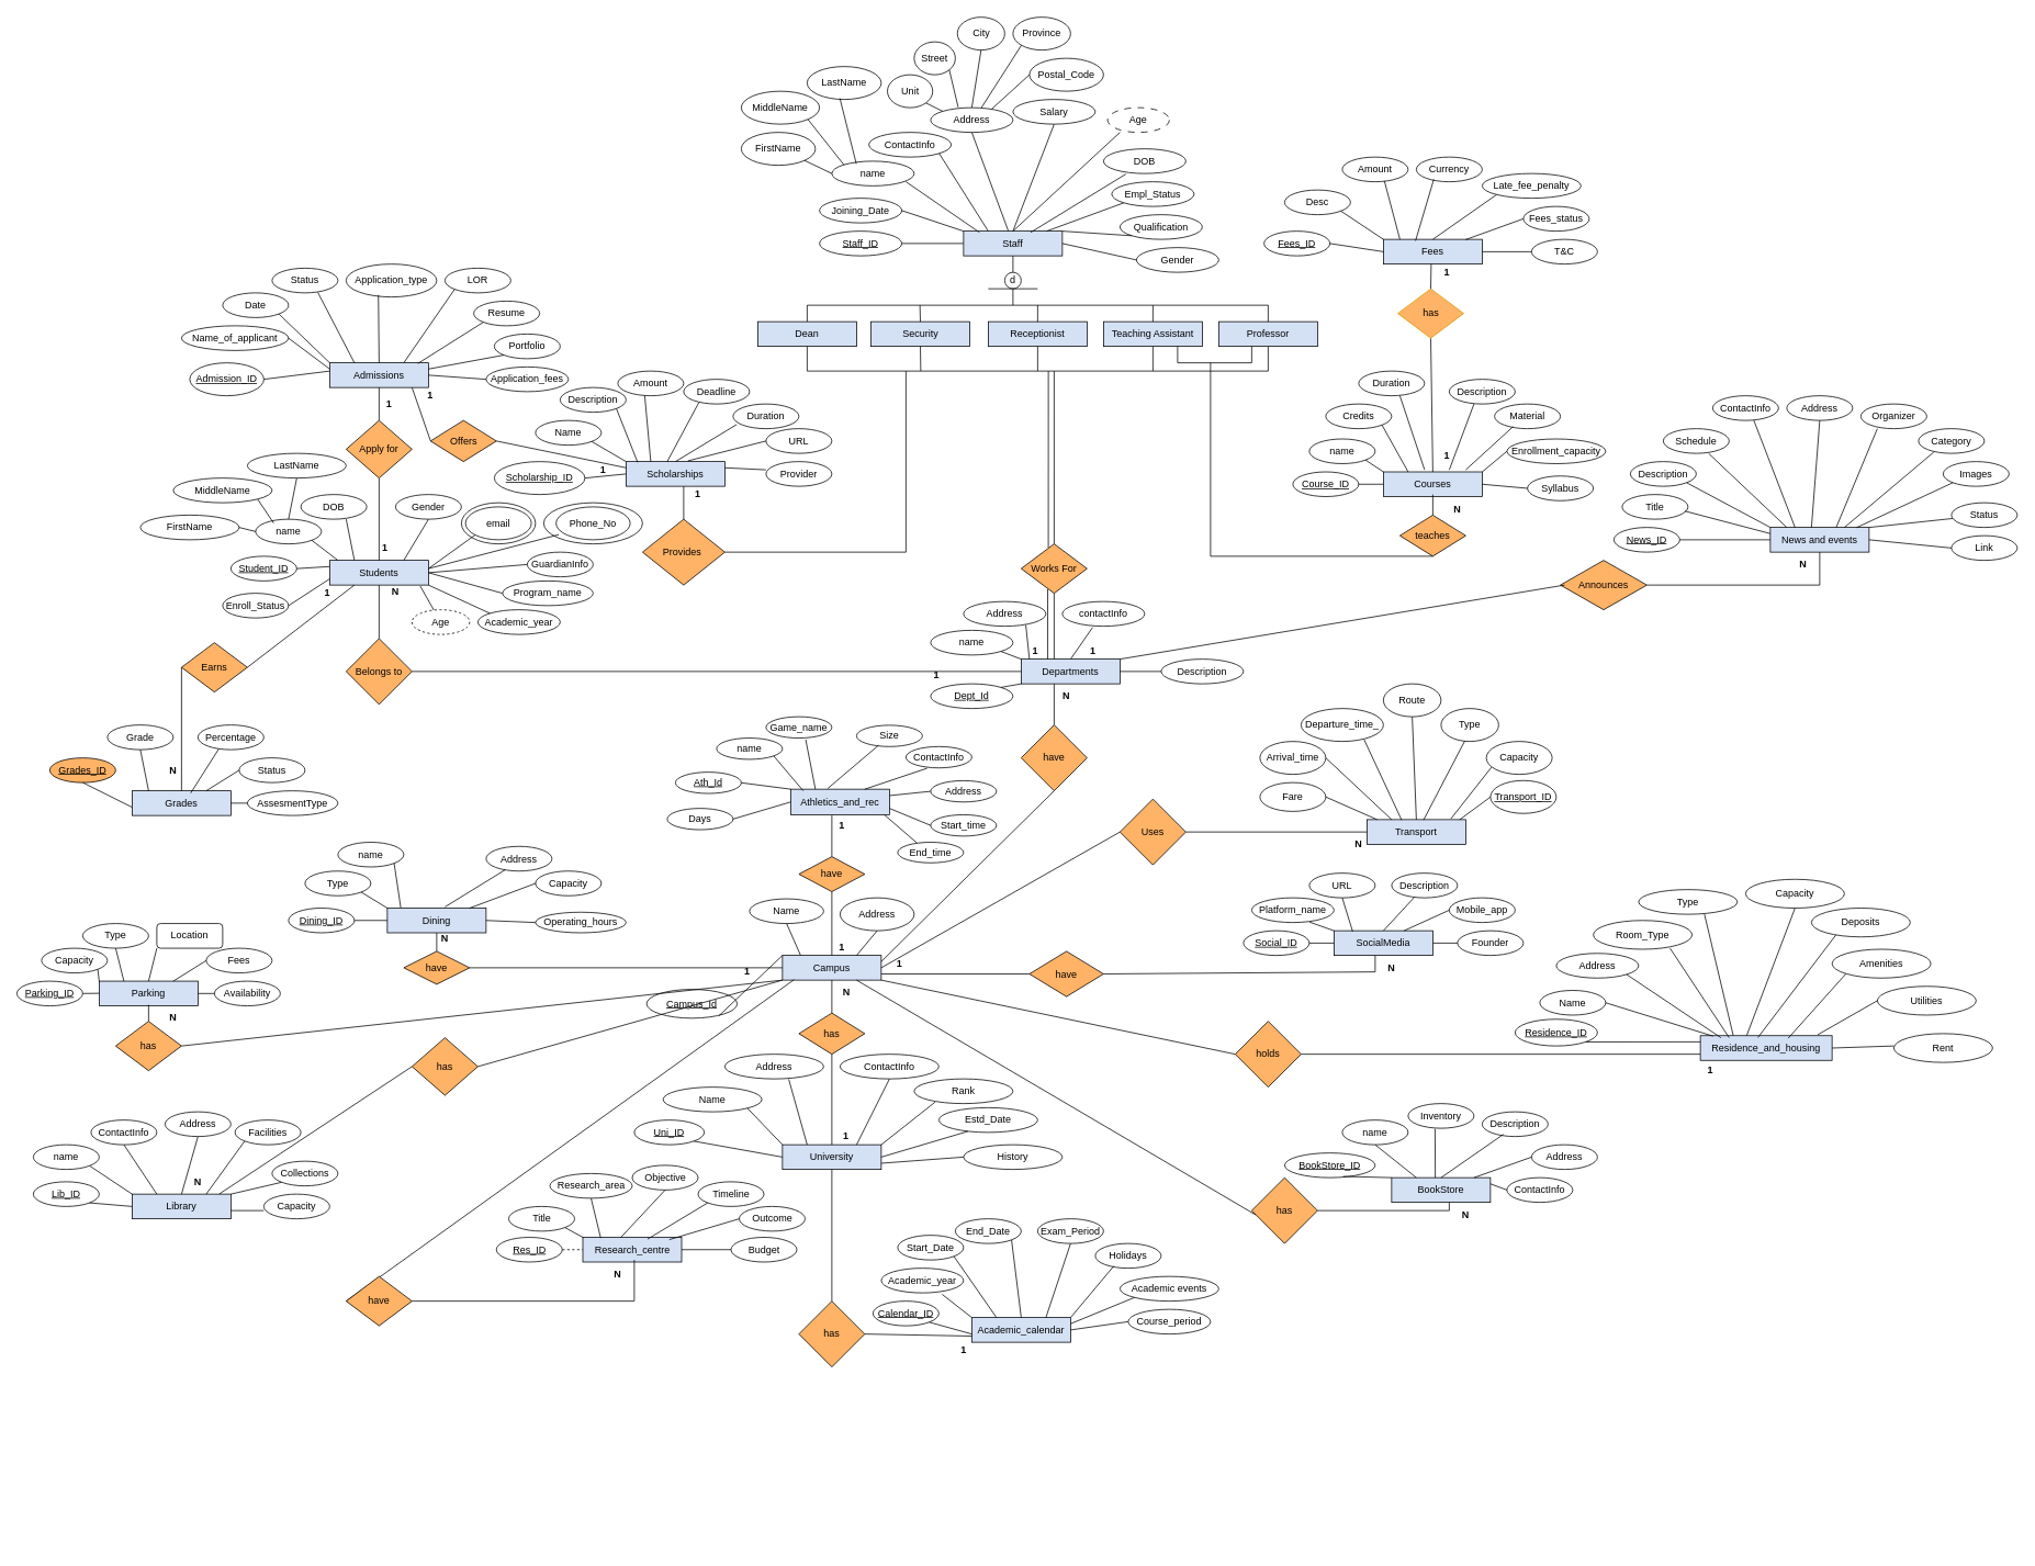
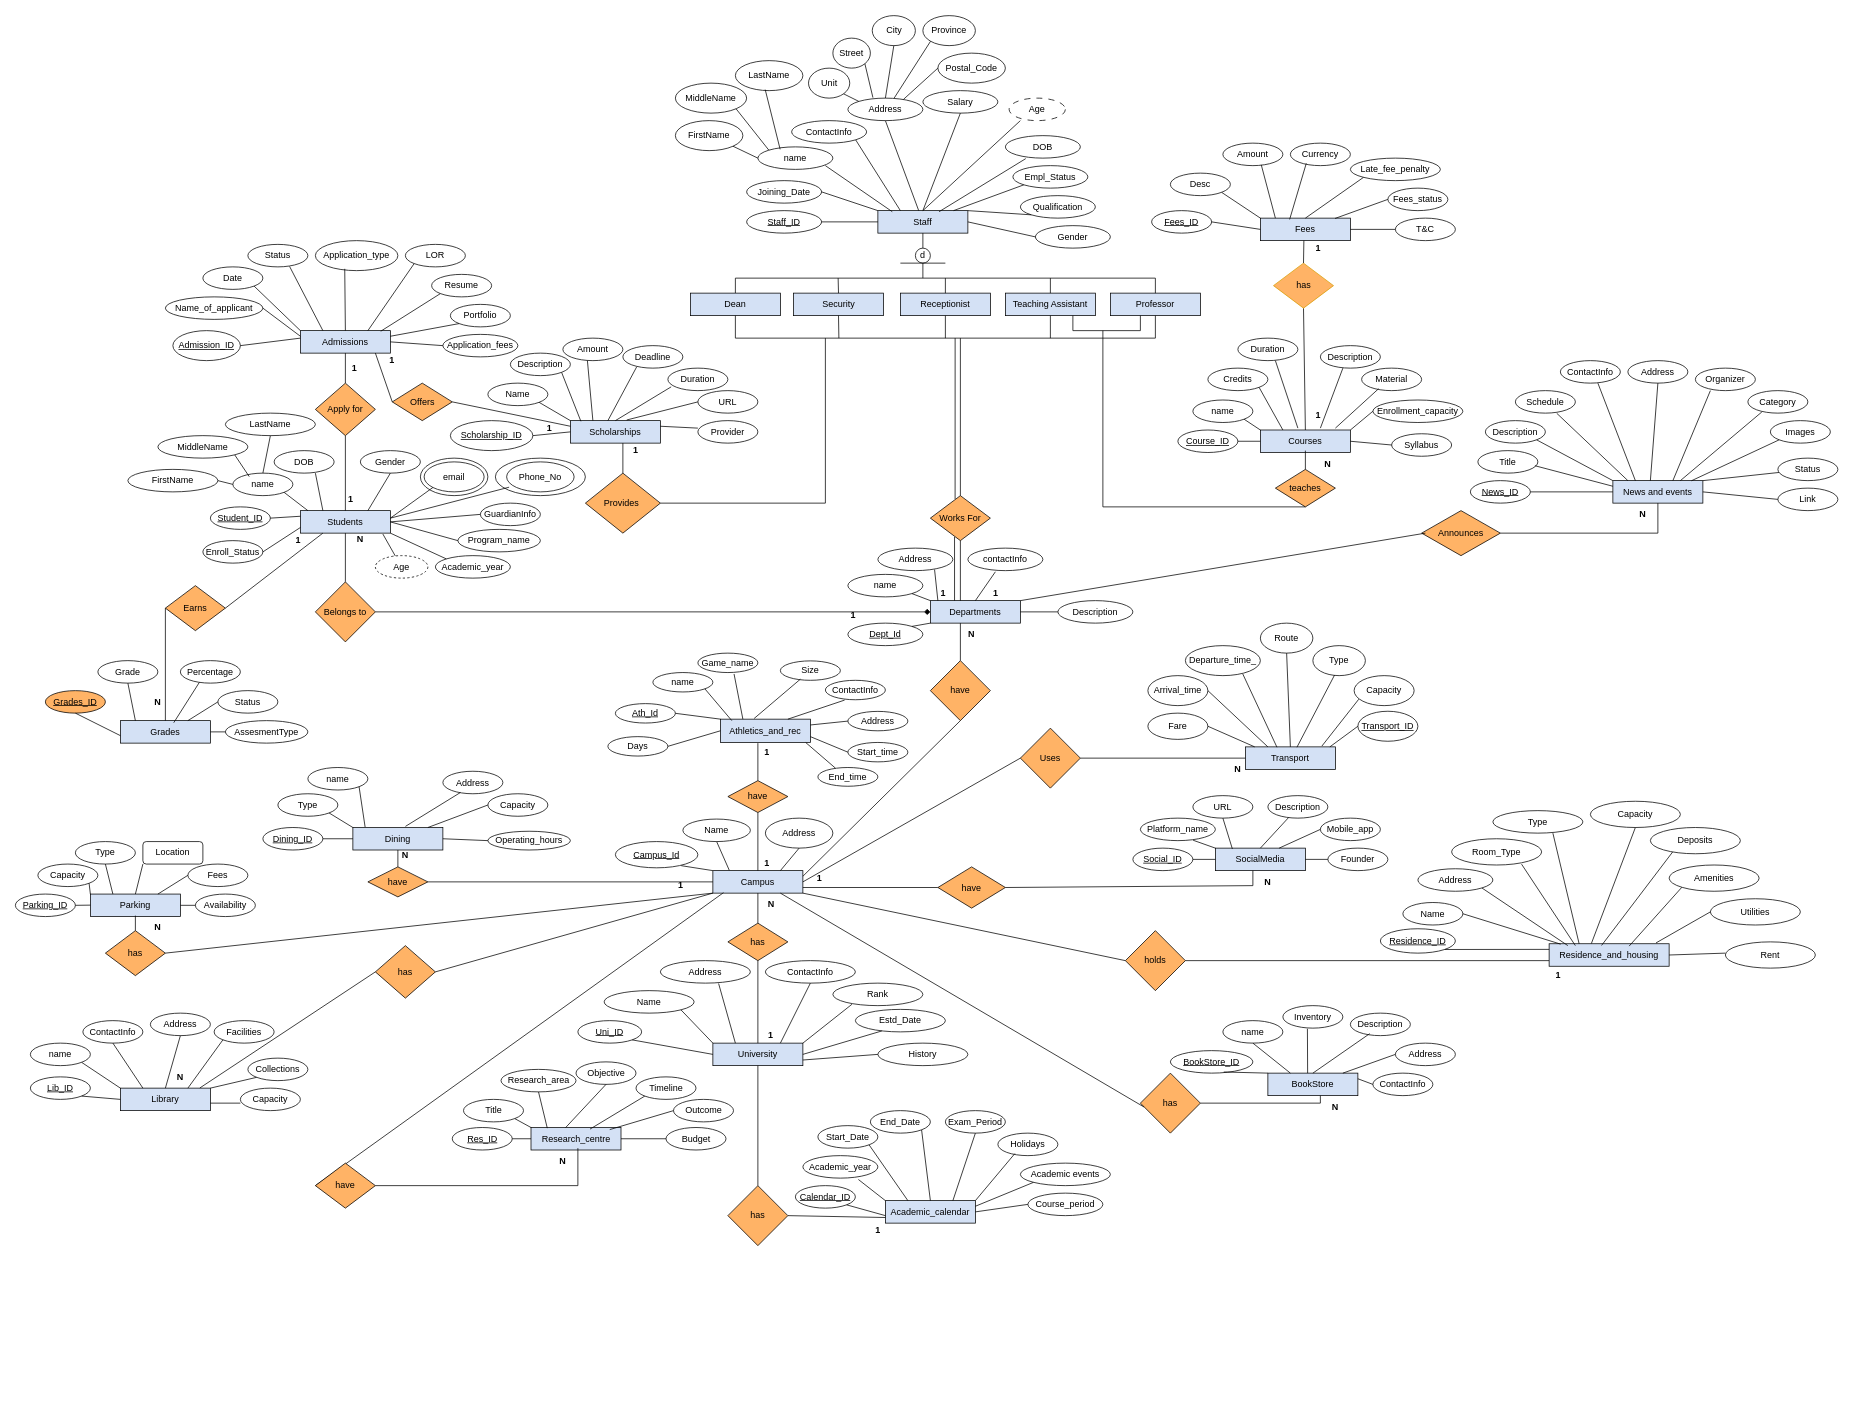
- <mxCell id="307" value="" style="endArrow=none;html=1;rounded=0;entryX=0;entryY=0.5;entryDx=0;entryDy=0;exitX=1;exitY=0.5;exitDx=0;exitDy=0;" parent="1" source="308" target="88" edge="1"><mxGeometry width="50" height="50" relative="1" as="geometry"><mxPoint x="520" y="815" as="sourcePoint" /><mxPoint x="1040" y="850" as="targetPoint" /></mxGeometry></mxCell>
+ <mxCell id="307" value="" style="endArrow=diamond;html=1;rounded=0;entryX=0;entryY=0.5;entryDx=0;entryDy=0;exitX=1;exitY=0.5;exitDx=0;exitDy=0;" parent="1" source="308" target="88" edge="1"><mxGeometry width="50" height="50" relative="1" as="geometry"><mxPoint x="520" y="815" as="sourcePoint" /><mxPoint x="1040" y="850" as="targetPoint" /></mxGeometry></mxCell>
- <mxCell id="11" value="&lt;u&gt;Campus_Id&lt;/u&gt;" style="ellipse;whiteSpace=wrap;html=1;" parent="1" vertex="1"><mxGeometry x="785" y="1201.25" width="110" height="35" as="geometry" /></mxCell>
+ <mxCell id="11" value="&lt;u&gt;Campus_Id&lt;/u&gt;" style="ellipse;whiteSpace=wrap;html=1;" parent="1" vertex="1"><mxGeometry x="820" y="1121.25" width="110" height="35" as="geometry" /></mxCell>
- <mxCell id="343" value="" style="endArrow=none;html=1;rounded=0;exitX=1;exitY=0.5;exitDx=0;exitDy=0;entryX=0;entryY=0.5;entryDx=0;entryDy=0;dashed=1;" parent="334" source="340" target="335" edge="1"><mxGeometry width="50" height="50" relative="1" as="geometry"><mxPoint x="397.5" y="65" as="sourcePoint" /><mxPoint x="447.5" y="15" as="targetPoint" /></mxGeometry></mxCell>
+ <mxCell id="343" value="" style="endArrow=none;html=1;rounded=0;exitX=1;exitY=0.5;exitDx=0;exitDy=0;entryX=0;entryY=0.5;entryDx=0;entryDy=0;" parent="334" source="340" target="335" edge="1"><mxGeometry width="50" height="50" relative="1" as="geometry"><mxPoint x="397.5" y="65" as="sourcePoint" /><mxPoint x="447.5" y="15" as="targetPoint" /></mxGeometry></mxCell>
